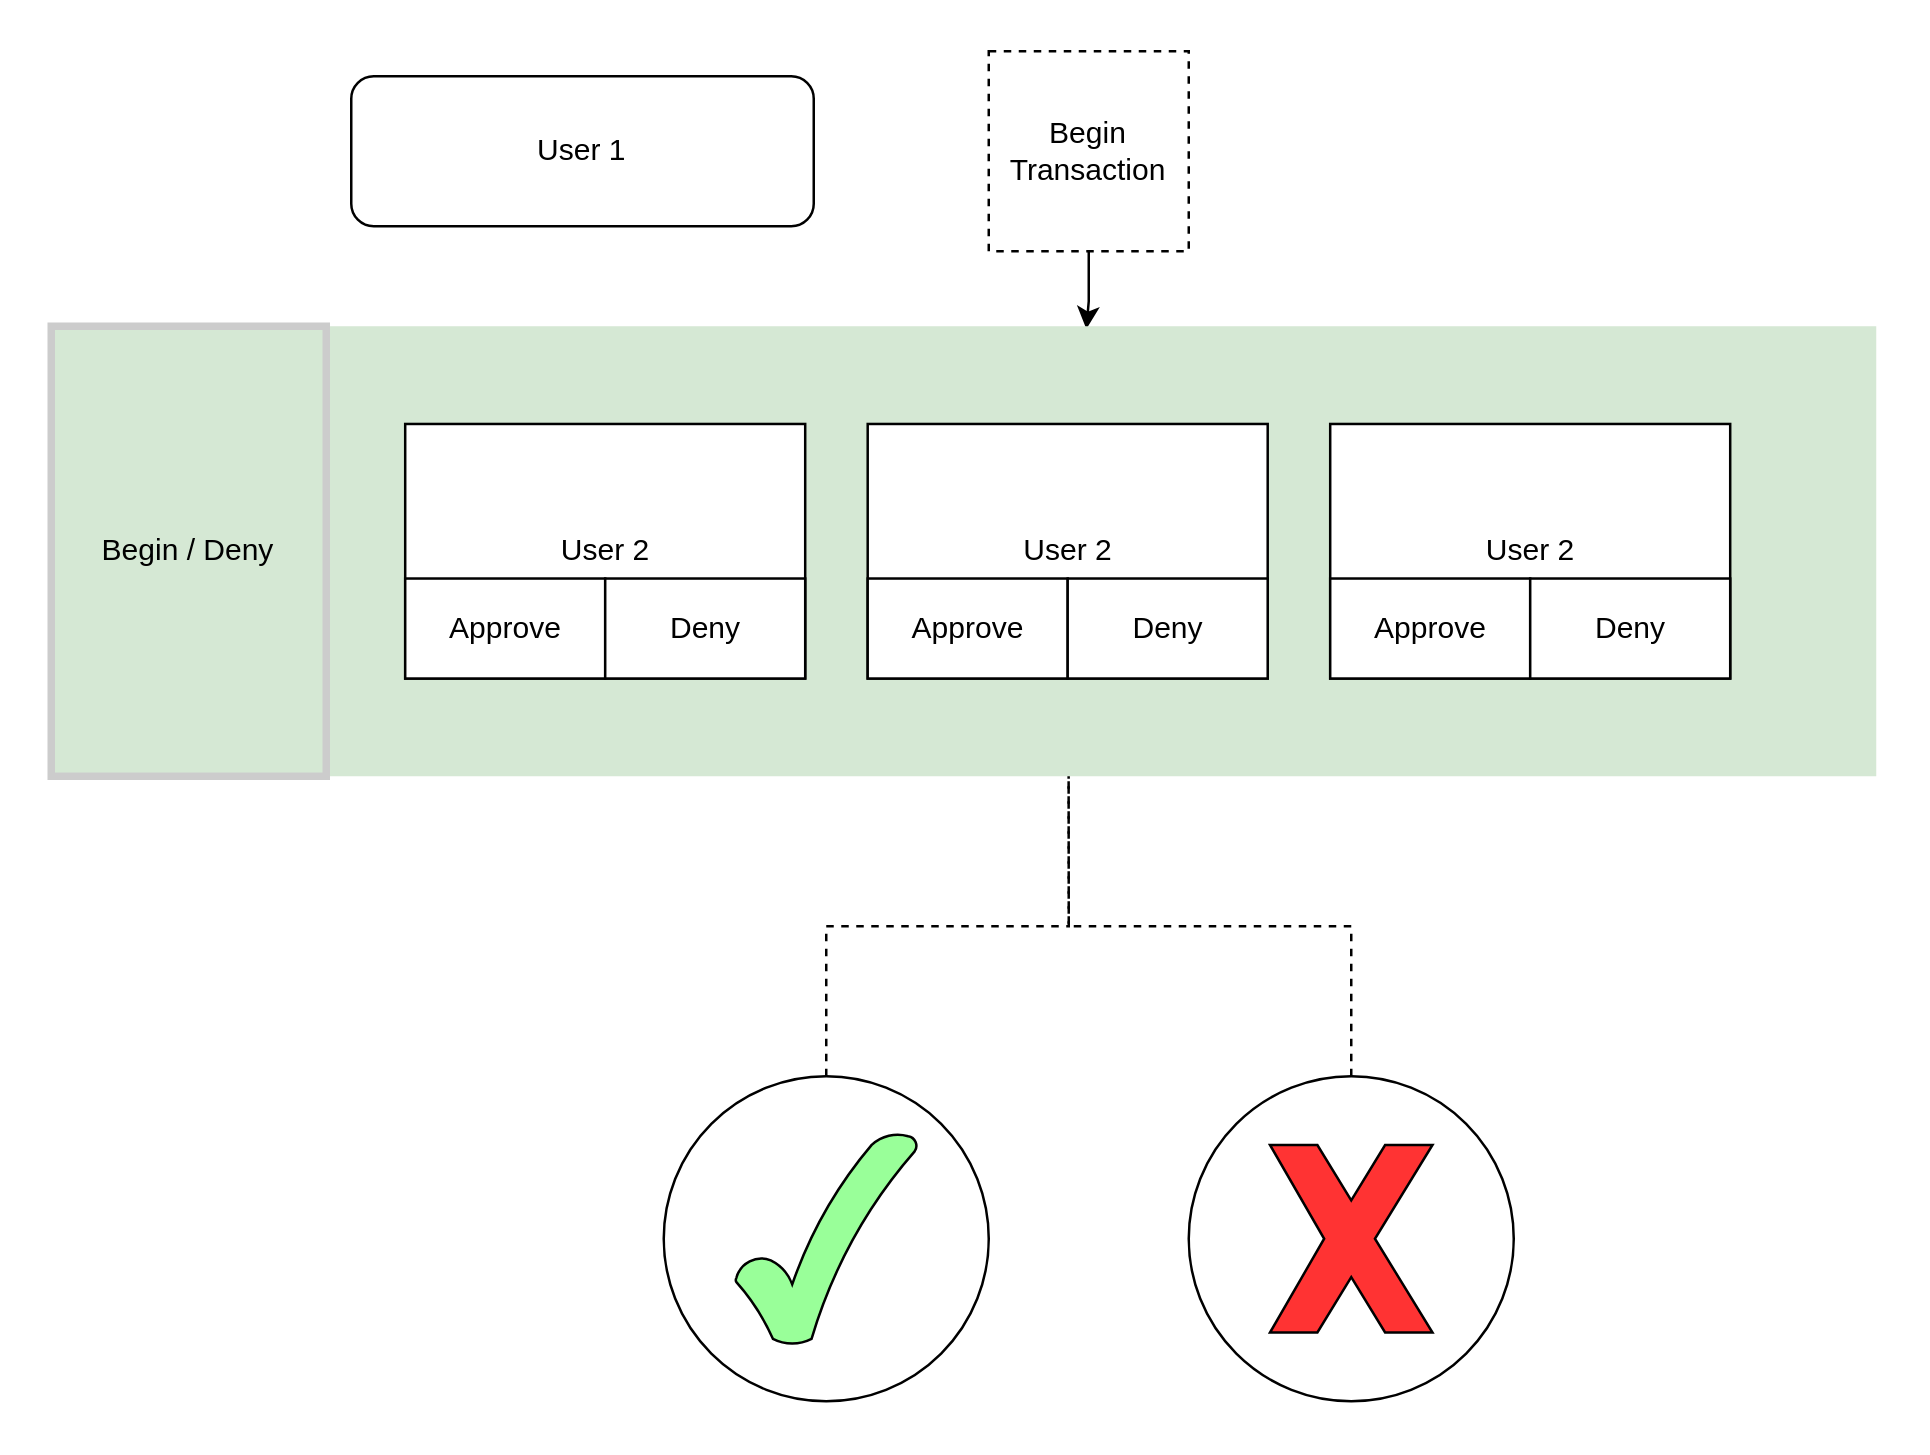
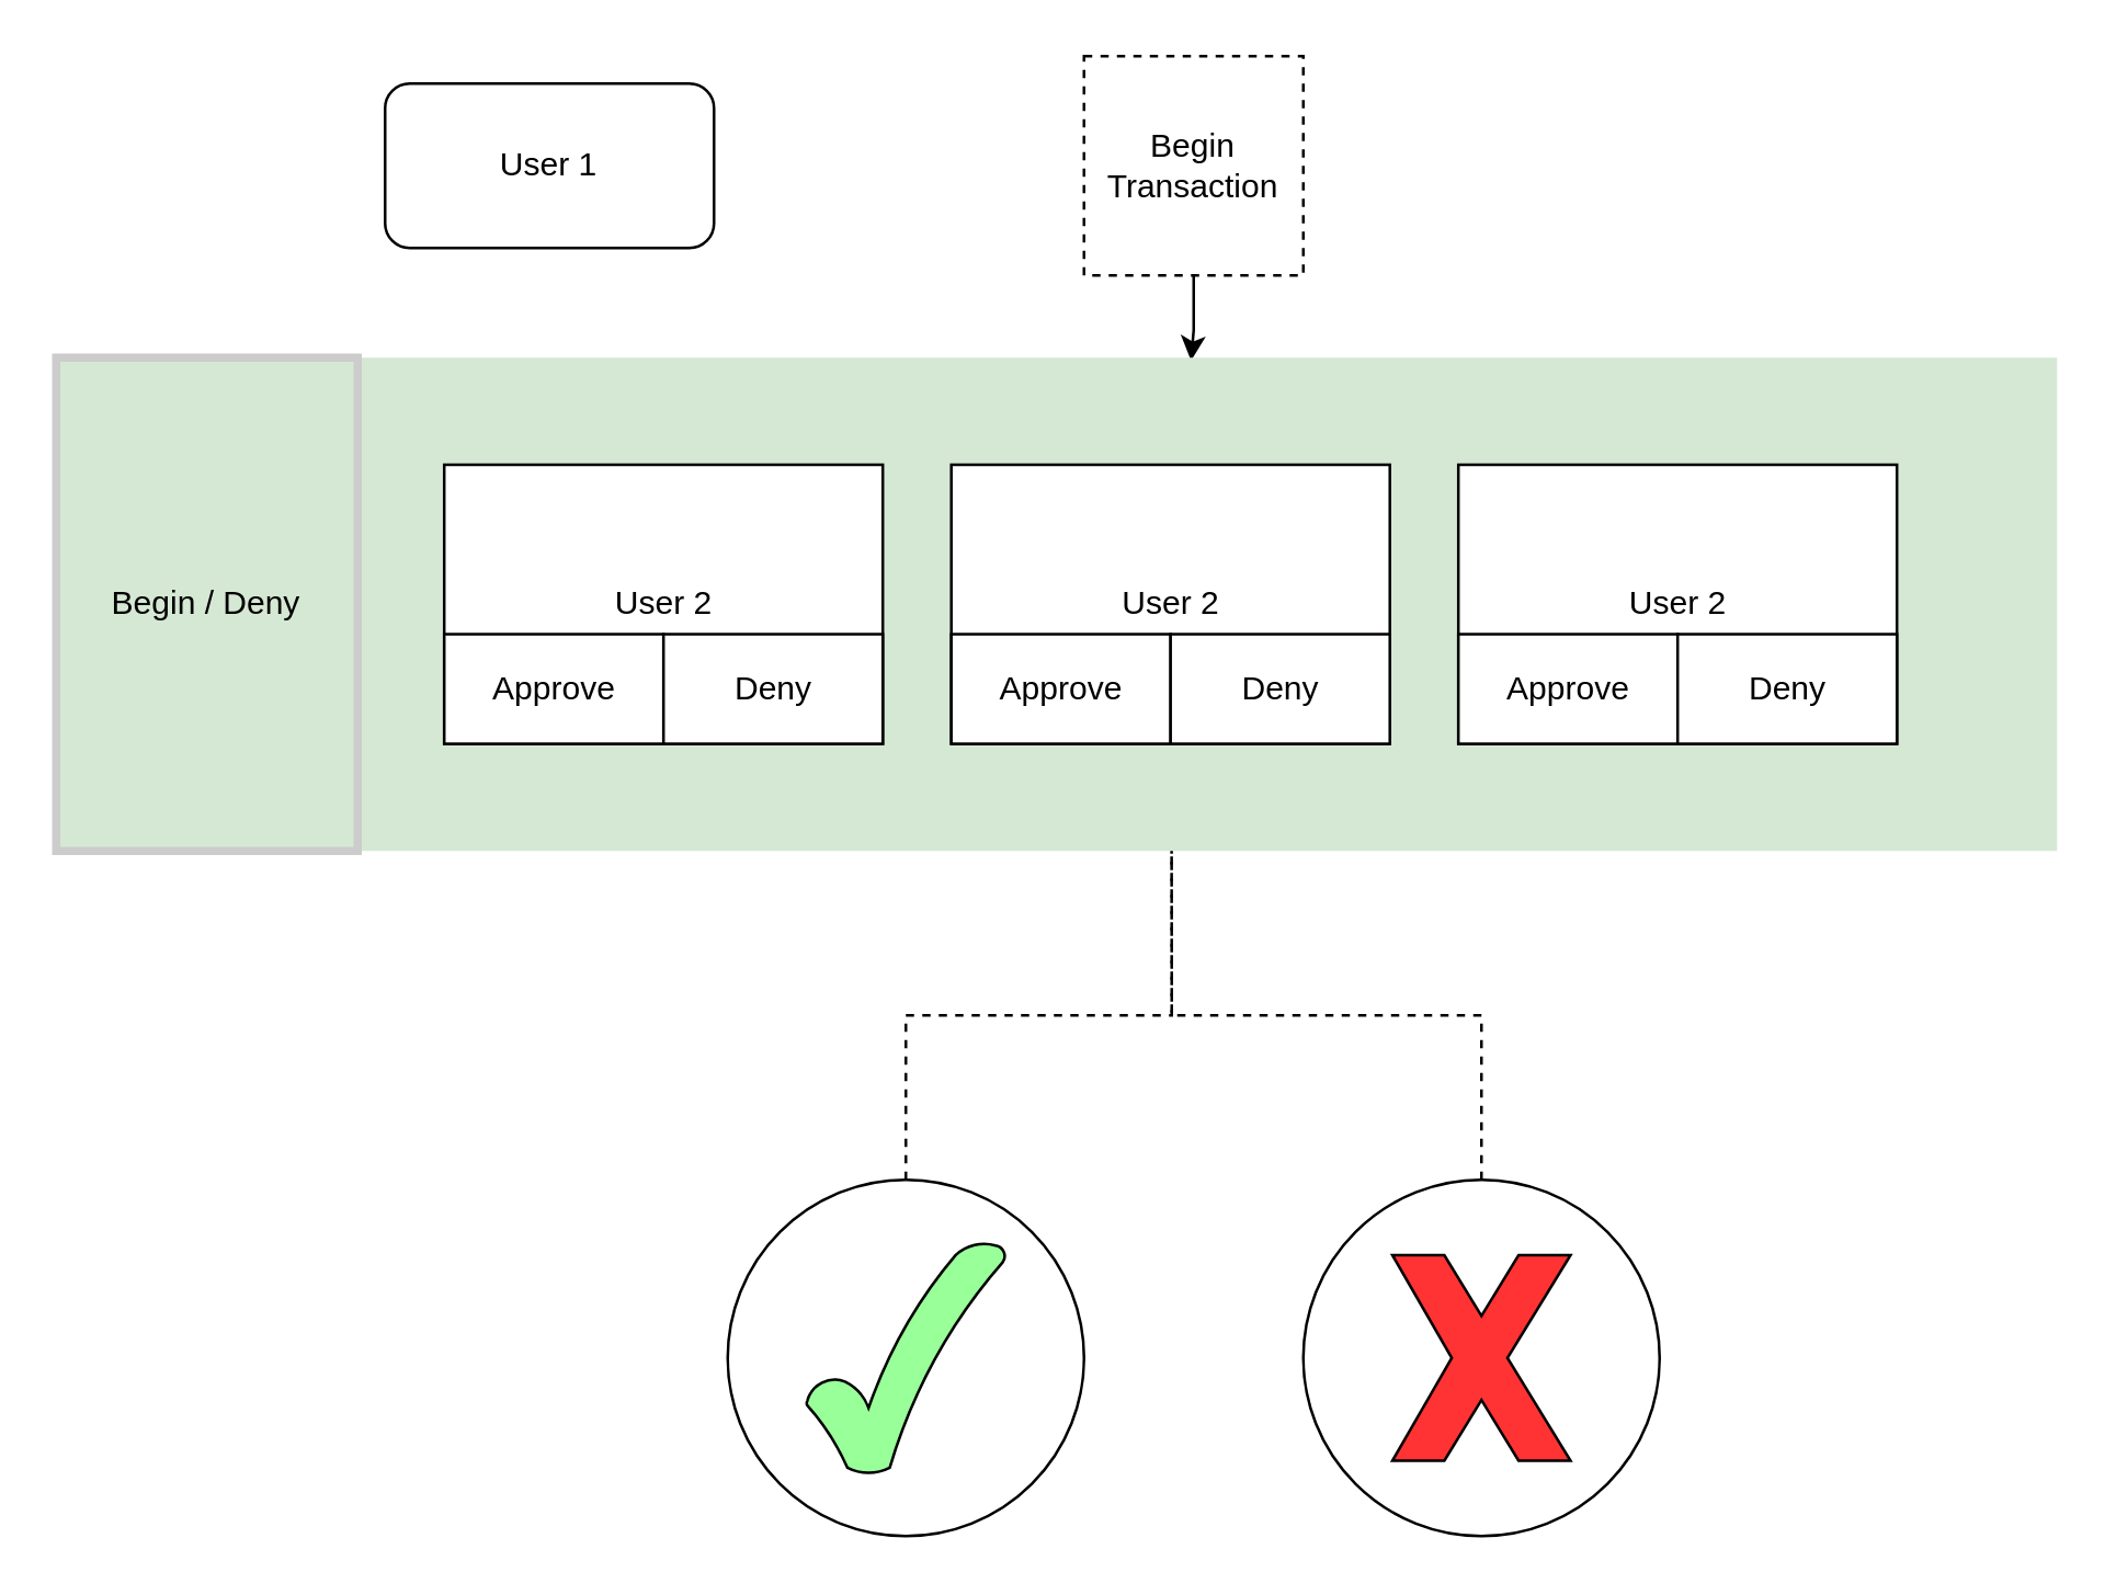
- <mxCell id="2" value="User 1" style="rounded=1;whiteSpace=wrap;html=1;" vertex="1" parent="1"><mxGeometry x="140" y="30" width="185" height="60" as="geometry" /></mxCell>
+ <mxCell id="2" value="User 1" style="rounded=1;whiteSpace=wrap;html=1;" vertex="1" parent="1"><mxGeometry x="140" y="30" width="120" height="60" as="geometry" /></mxCell>
